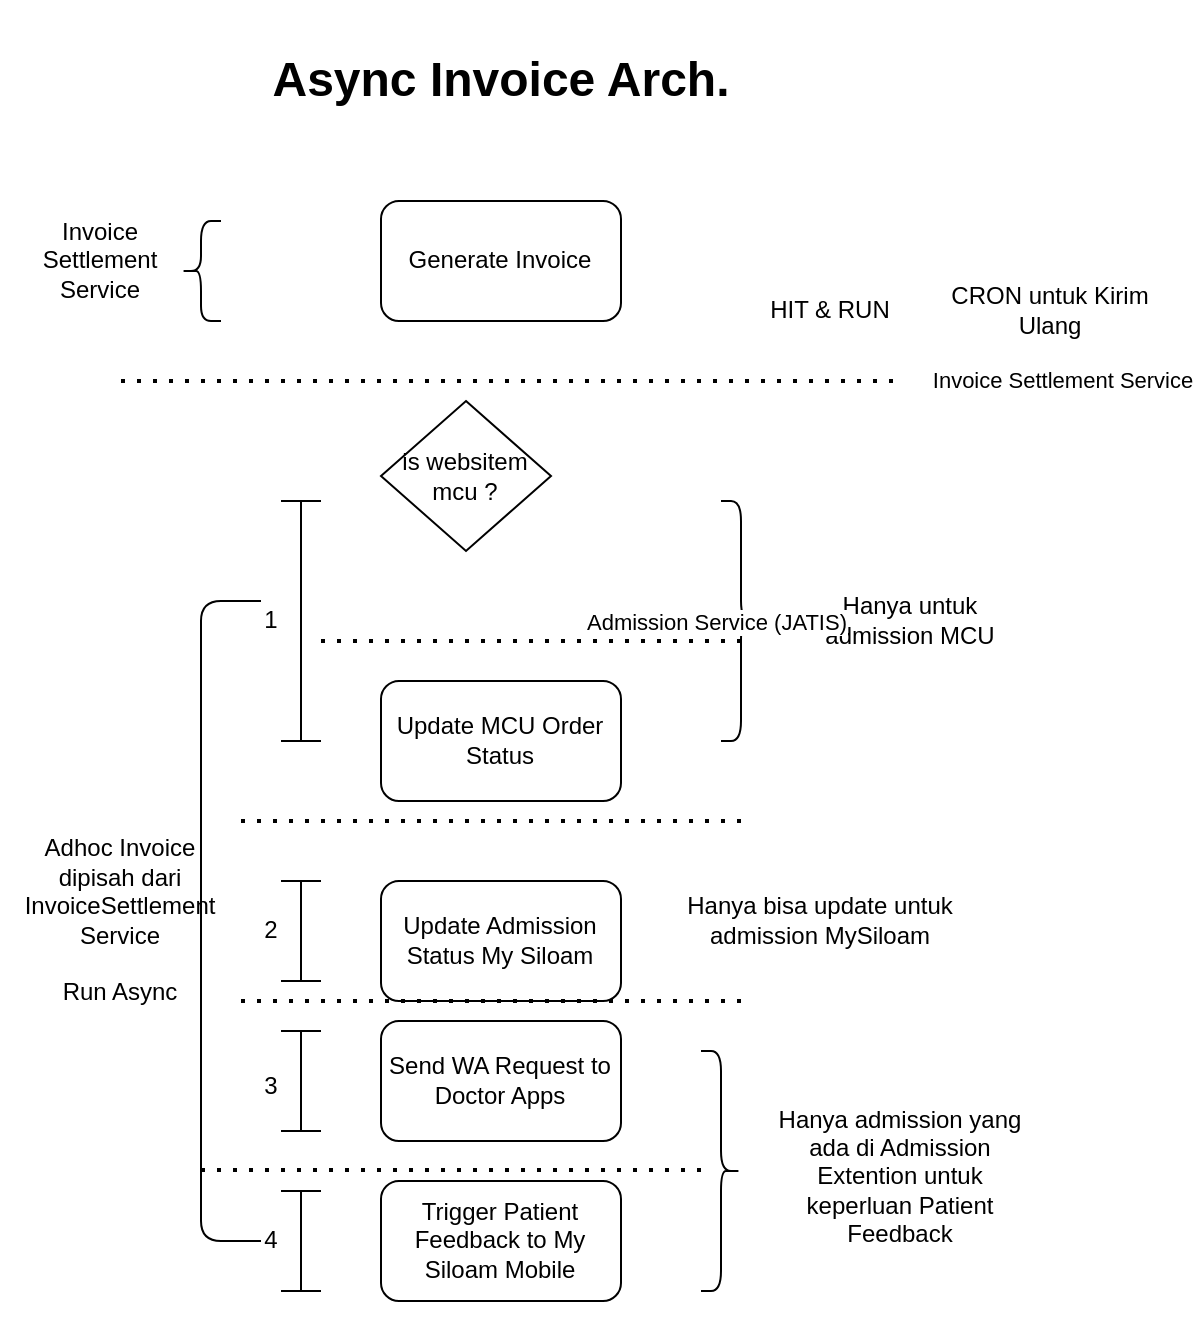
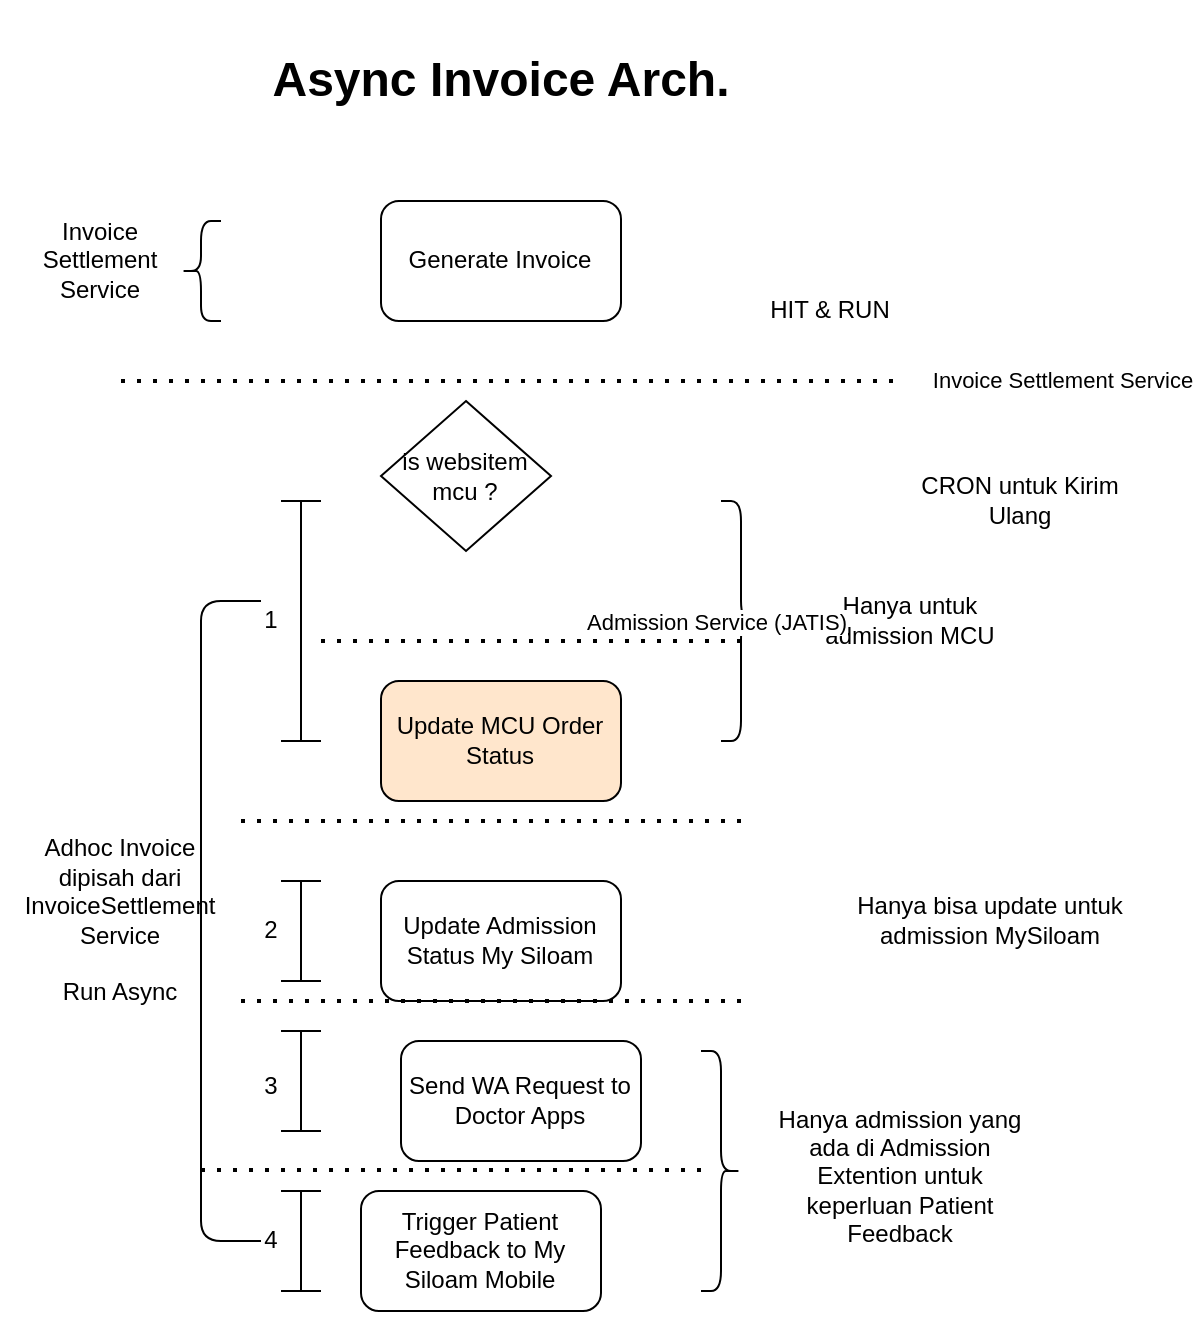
- <mxCell id="34" value="CRON untuk Kirim Ulang&lt;br&gt;" style="text;html=1;strokeColor=none;fillColor=none;align=center;verticalAlign=middle;whiteSpace=wrap;rounded=0;" vertex="1" parent="1"><mxGeometry x="470" y="140" width="110" height="30" as="geometry" /></mxCell>
+ <mxCell id="34" value="CRON untuk Kirim Ulang&lt;br&gt;" style="text;html=1;strokeColor=none;fillColor=none;align=center;verticalAlign=middle;whiteSpace=wrap;rounded=0;" vertex="1" parent="1"><mxGeometry x="455" y="235" width="110" height="30" as="geometry" /></mxCell>
- <mxCell id="3" value="Update MCU Order Status" style="rounded=1;whiteSpace=wrap;html=1;" vertex="1" parent="1"><mxGeometry x="190" y="340" width="120" height="60" as="geometry" /></mxCell>
+ <mxCell id="3" value="Update MCU Order Status" style="rounded=1;whiteSpace=wrap;html=1;fillColor=#ffe6cc;" vertex="1" parent="1"><mxGeometry x="190" y="340" width="120" height="60" as="geometry" /></mxCell>
- <mxCell id="21" value="Hanya bisa update untuk admission MySiloam" style="text;html=1;strokeColor=none;fillColor=none;align=center;verticalAlign=middle;whiteSpace=wrap;rounded=0;" vertex="1" parent="1"><mxGeometry x="320" y="435" width="180" height="50" as="geometry" /></mxCell>
+ <mxCell id="21" value="Hanya bisa update untuk admission MySiloam" style="text;html=1;strokeColor=none;fillColor=none;align=center;verticalAlign=middle;whiteSpace=wrap;rounded=0;" vertex="1" parent="1"><mxGeometry x="405" y="435" width="180" height="50" as="geometry" /></mxCell>
- <mxCell id="6" value="Send WA Request to Doctor Apps" style="rounded=1;whiteSpace=wrap;html=1;" vertex="1" parent="1"><mxGeometry x="190" y="510" width="120" height="60" as="geometry" /></mxCell>
+ <mxCell id="6" value="Send WA Request to Doctor Apps" style="rounded=1;whiteSpace=wrap;html=1;" vertex="1" parent="1"><mxGeometry x="200" y="520" width="120" height="60" as="geometry" /></mxCell>
- <mxCell id="7" value="Trigger Patient Feedback to My Siloam Mobile" style="rounded=1;whiteSpace=wrap;html=1;" vertex="1" parent="1"><mxGeometry x="190" y="590" width="120" height="60" as="geometry" /></mxCell>
+ <mxCell id="7" value="Trigger Patient Feedback to My Siloam Mobile" style="rounded=1;whiteSpace=wrap;html=1;" vertex="1" parent="1"><mxGeometry x="180" y="595" width="120" height="60" as="geometry" /></mxCell>
